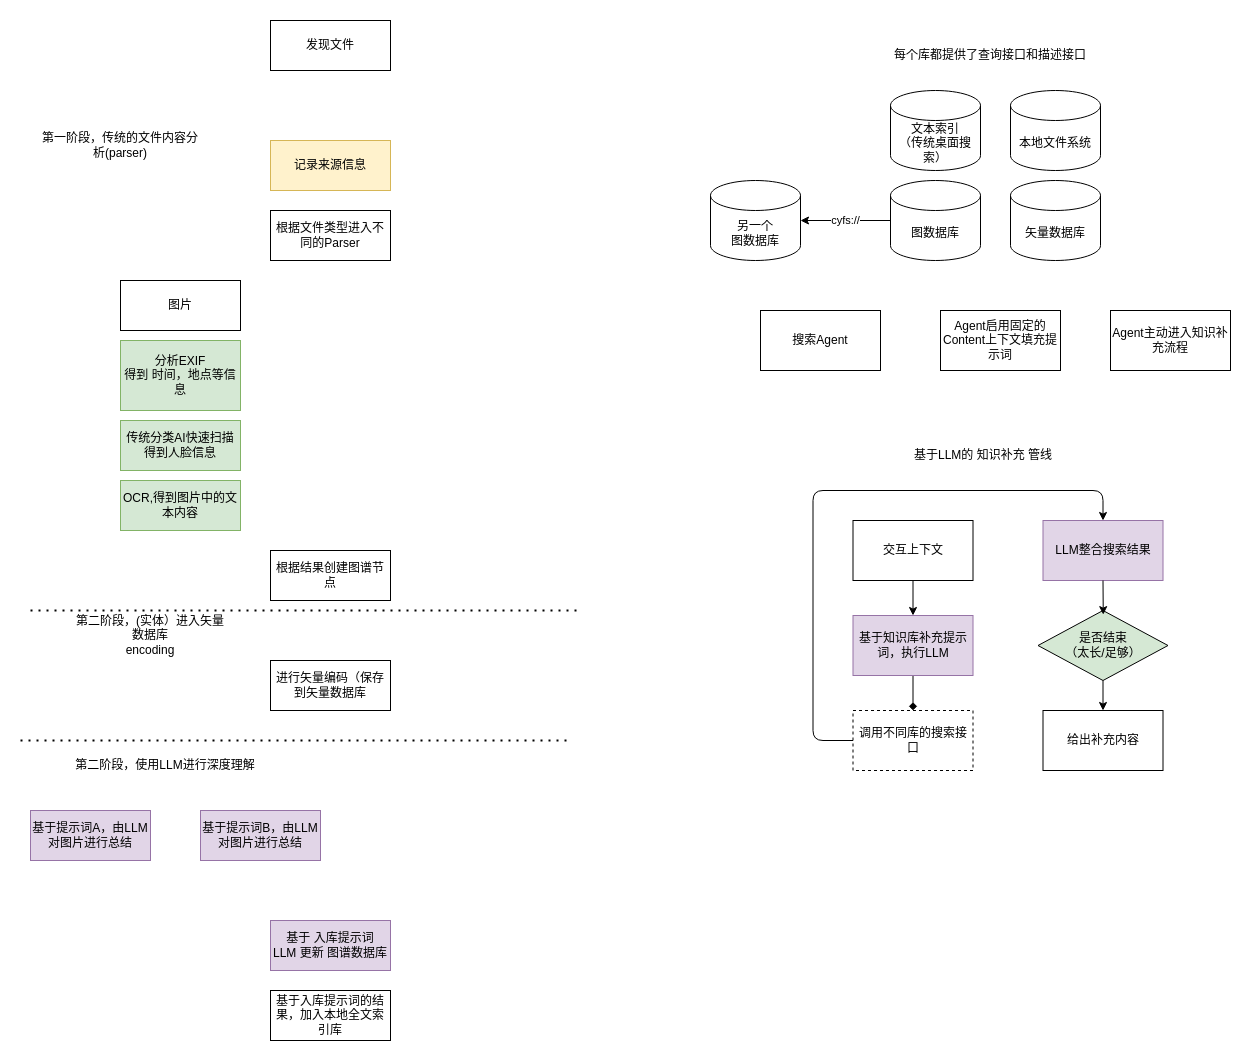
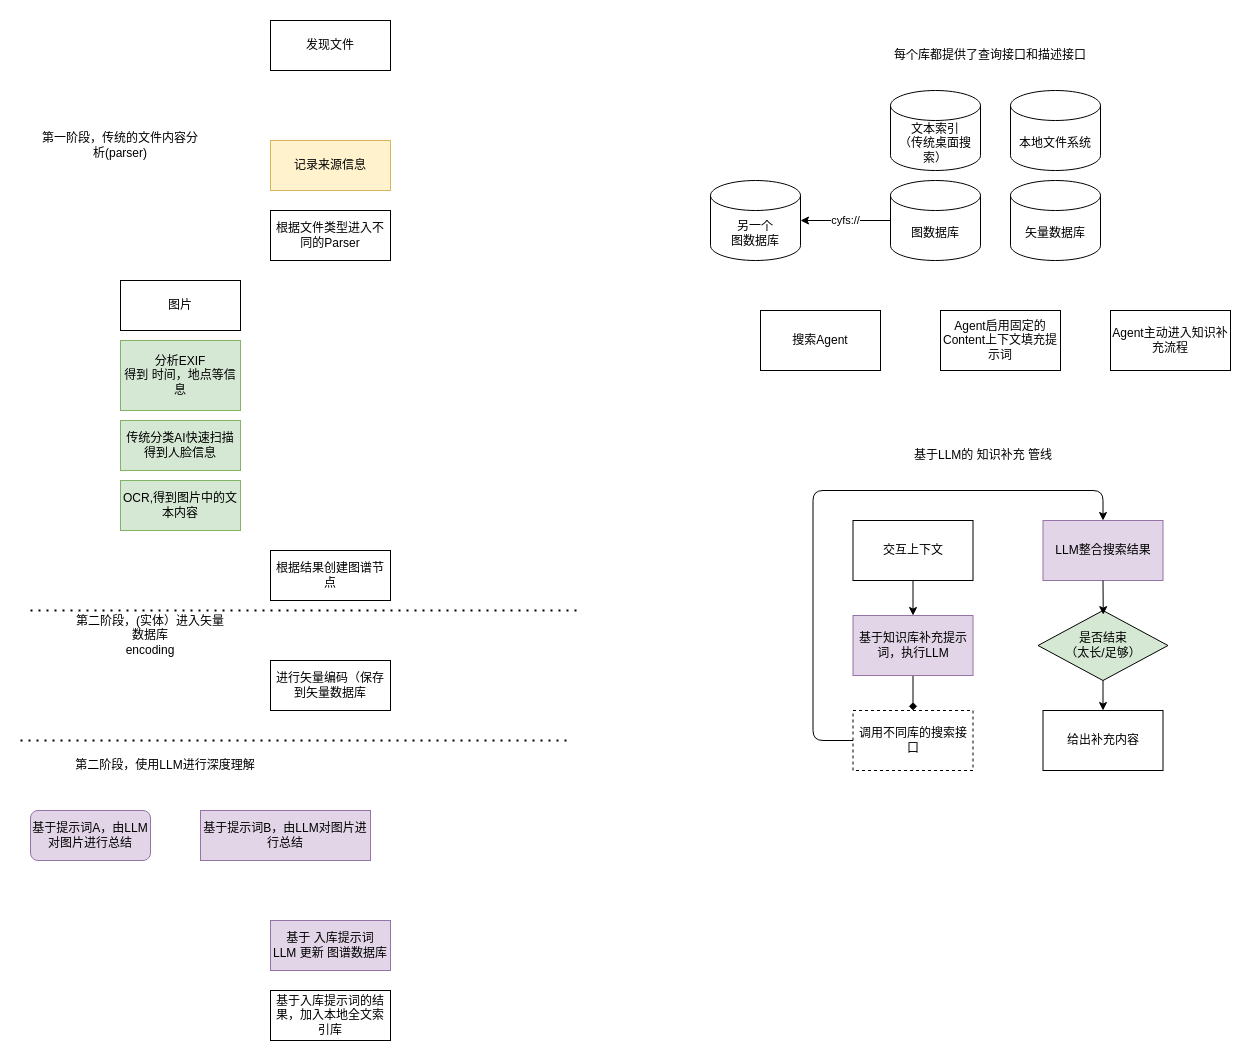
- <mxCell id="12" value="基于提示词A，由LLM对图片进行总结" style="rounded=0;whiteSpace=wrap;html=1;fillColor=#e1d5e7;strokeColor=#9673a6;" parent="1" vertex="1"><mxGeometry x="30" y="810" width="120" height="50" as="geometry" /></mxCell>
+ <mxCell id="12" value="基于提示词A，由LLM对图片进行总结" style="whiteSpace=wrap;html=1;fillColor=#e1d5e7;strokeColor=#9673a6;rounded=1;" parent="1" vertex="1"><mxGeometry x="30" y="810" width="120" height="50" as="geometry" /></mxCell>
- <mxCell id="14" value="基于提示词B，由LLM对图片进行总结" style="rounded=0;whiteSpace=wrap;html=1;fillColor=#e1d5e7;strokeColor=#9673a6;" parent="1" vertex="1"><mxGeometry x="200" y="810" width="120" height="50" as="geometry" /></mxCell>
+ <mxCell id="14" value="基于提示词B，由LLM对图片进行总结" style="rounded=0;whiteSpace=wrap;html=1;fillColor=#e1d5e7;strokeColor=#9673a6;" parent="1" vertex="1"><mxGeometry x="200" y="810" width="170" height="50" as="geometry" /></mxCell>
